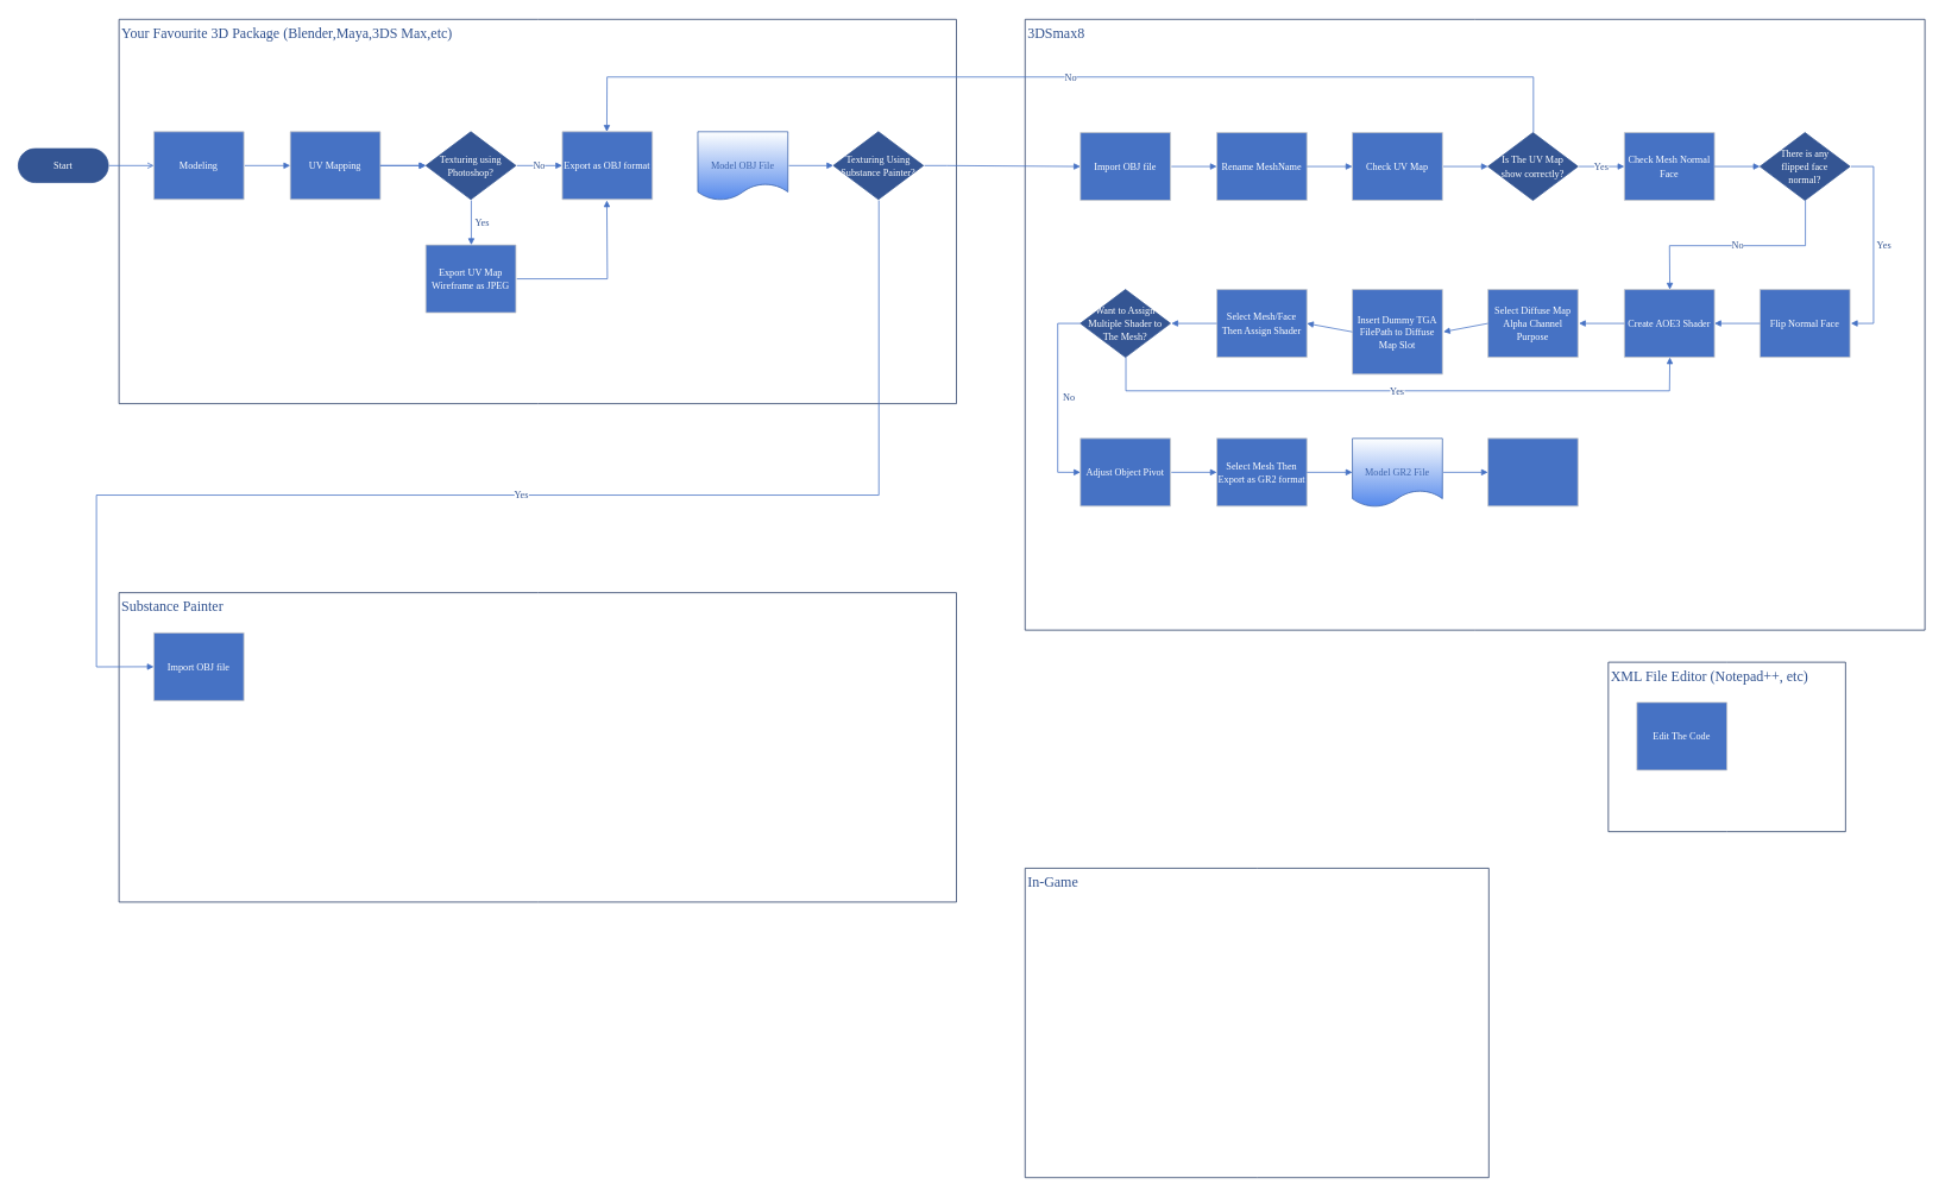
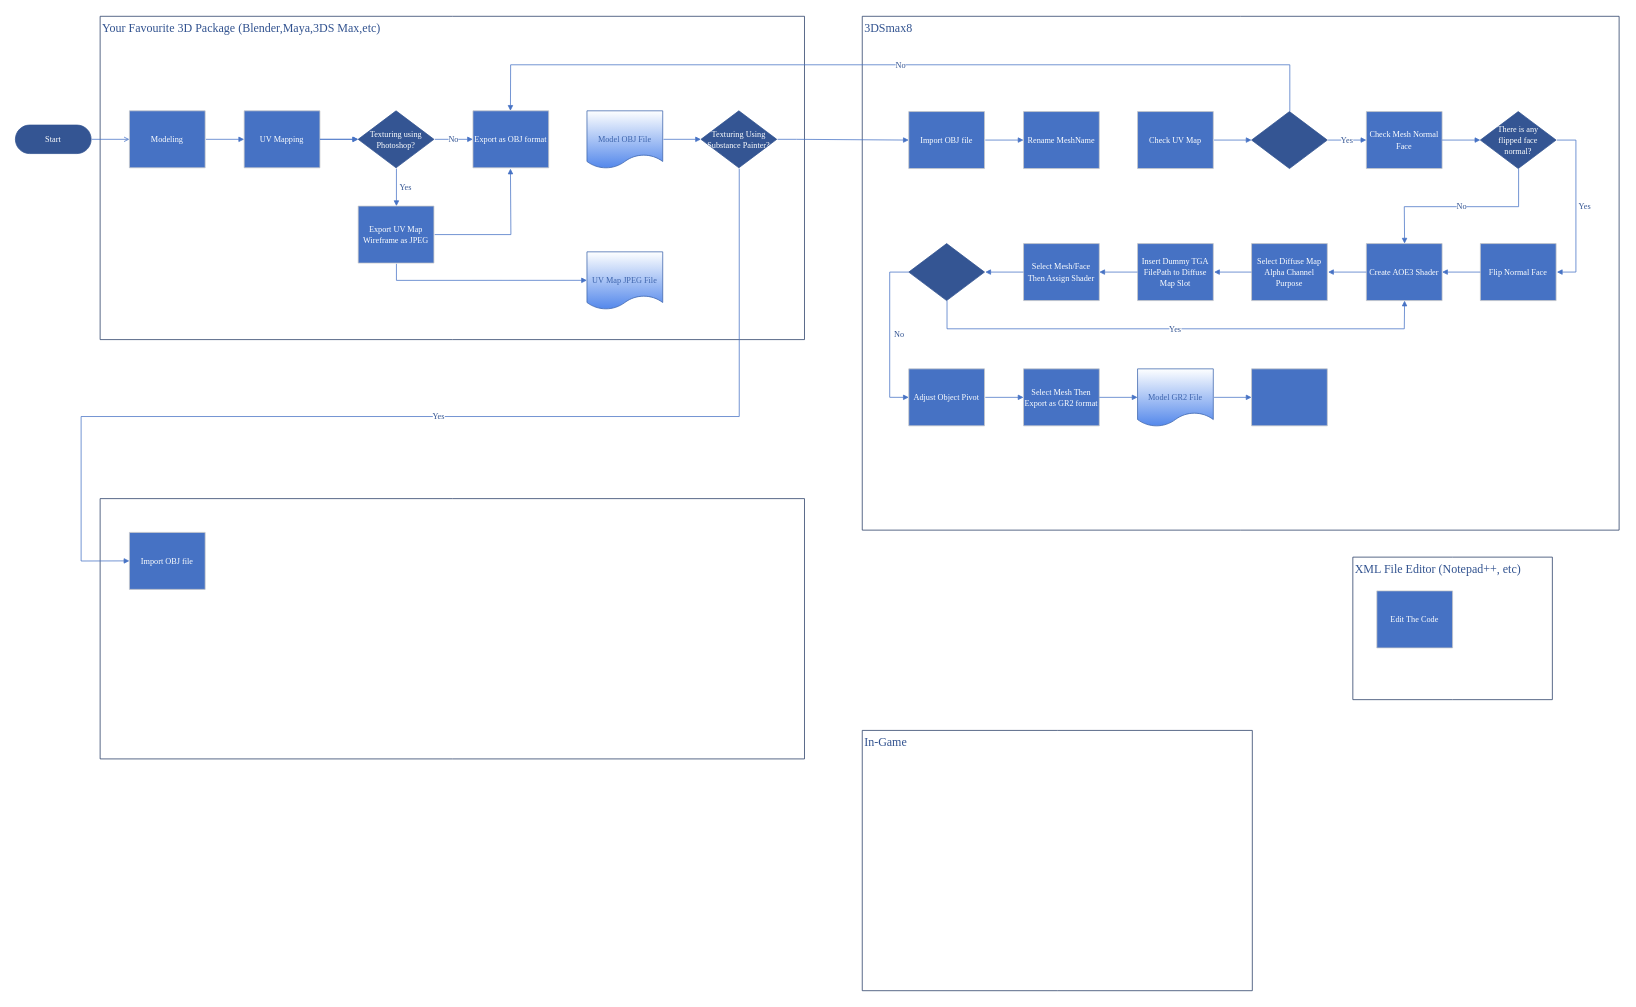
- <mxCell id="89" style="vsdxID=36;edgeStyle=none;startArrow=none;endArrow=block;startSize=5;endSize=5;strokeColor=#4672c4;spacingTop=0;spacingBottom=0;spacingLeft=0;spacingRight=0;verticalAlign=middle;html=1;labelBackgroundColor=#ffffff;rounded=0;exitX=1;exitY=0.5;exitDx=0;exitDy=0;exitPerimeter=0;entryX=0;entryY=0.5;entryDx=0;entryDy=0;entryPerimeter=0;" edge="1" parent="62" source="36" target="37"><mxGeometry relative="1" as="geometry"><mxPoint as="offset" /><Array as="points" /></mxGeometry></mxCell>
- <mxCell id="39" value="&lt;font style=&quot;font-size:11px;font-family:Calibri;color:#feffff;direction:ltr;letter-spacing:0px;line-height:120%;opacity:1&quot;&gt;Is The UV Map show correctly?&lt;br/&gt;&lt;/font&gt;" style="text;vsdxID=24;fillColor=none;gradientColor=none;strokeColor=none;spacingTop=-1;spacingBottom=-1;spacingLeft=-1;spacingRight=-1;labelBackgroundColor=none;rounded=0;html=1;whiteSpace=wrap;verticalAlign=middle;align=center;;html=1;" vertex="1" parent="38"><mxGeometry x="8.47" y="9.33" width="84.67" height="57.15" as="geometry" /></mxCell>
- <mxCell id="59" value="&lt;font style=&quot;font-size:11px;font-family:Calibri;color:#feffff;direction:ltr;letter-spacing:0px;line-height:120%;opacity:1&quot;&gt;Want to Assign Multiple Shader to The Mesh?&lt;br/&gt;&lt;/font&gt;" style="text;vsdxID=130;fillColor=none;gradientColor=none;strokeColor=none;spacingTop=-1;spacingBottom=-1;spacingLeft=-1;spacingRight=-1;labelBackgroundColor=none;rounded=0;html=1;whiteSpace=wrap;verticalAlign=middle;align=center;;html=1;" vertex="1" parent="58"><mxGeometry x="8.47" y="9.33" width="84.67" height="57.15" as="geometry" /></mxCell>
- <mxCell id="46" value="&lt;font style=&quot;font-size:11px;font-family:Calibri;color:#feffff;direction:ltr;letter-spacing:0px;line-height:120%;opacity:1&quot;&gt;Insert Dummy TGA FilePath to Diffuse Map Slot&lt;br/&gt;&lt;/font&gt;" style="verticalAlign=middle;align=center;vsdxID=54;fillColor=#4672c4;gradientColor=none;shape=stencil(nZBLDoAgDERP0z3SIyjew0SURgSD+Lu9kMZoXLhwN9O+tukAlrNpJg1SzDH4QW/URgNYgZTkjA4UkwJUgGXng+6DX1zLfmoymdXo17xh5zmRJ6Q42BWCfc2oJfdAr+Yv+AP9Cb7OJ3H/2JG1HNGz/84klThPVCc=);strokeColor=#c8c8c8;spacingTop=-1;spacingBottom=-1;spacingLeft=-1;spacingRight=-1;labelBackgroundColor=none;rounded=0;html=1;whiteSpace=wrap;" vertex="1" parent="29"><mxGeometry x="1516" y="324" width="101" height="95" as="geometry" /></mxCell>
+ <mxCell id="46" value="&lt;font style=&quot;font-size:11px;font-family:Calibri;color:#feffff;direction:ltr;letter-spacing:0px;line-height:120%;opacity:1&quot;&gt;Insert Dummy TGA FilePath to Diffuse Map Slot&lt;br/&gt;&lt;/font&gt;" style="verticalAlign=middle;align=center;vsdxID=54;fillColor=#4672c4;gradientColor=none;shape=stencil(nZBLDoAgDERP0z3SIyjew0SURgSD+Lu9kMZoXLhwN9O+tukAlrNpJg1SzDH4QW/URgNYgZTkjA4UkwJUgGXng+6DX1zLfmoymdXo17xh5zmRJ6Q42BWCfc2oJfdAr+Yv+AP9Cb7OJ3H/2JG1HNGz/84klThPVCc=);strokeColor=#c8c8c8;spacingTop=-1;spacingBottom=-1;spacingLeft=-1;spacingRight=-1;labelBackgroundColor=none;rounded=0;html=1;whiteSpace=wrap;" vertex="1" parent="29"><mxGeometry x="1516" y="324" width="101" height="76" as="geometry" /></mxCell>
+ <mxCell id="86" style="vsdxID=105;edgeStyle=none;startArrow=none;endArrow=block;startSize=5;endSize=5;strokeColor=#4672c4;spacingTop=0;spacingBottom=0;spacingLeft=0;spacingRight=0;verticalAlign=middle;html=1;labelBackgroundColor=#ffffff;rounded=0;exitX=0.505;exitY=1.013;exitDx=0;exitDy=0;exitPerimeter=0;entryX=0;entryY=0.5;entryDx=0;entryDy=0;entryPerimeter=0;" edge="1" parent="62" source="33" target="49"><mxGeometry relative="1" as="geometry"><mxPoint as="offset" /><Array as="points"><mxPoint x="528" y="373.05" /></Array></mxGeometry></mxCell>
+ <mxCell id="49" value="&lt;font style=&quot;font-size:11px;font-family:Calibri;color:#3d64ac;direction:ltr;letter-spacing:0px;line-height:120%;opacity:1&quot;&gt;UV Map JPEG File&lt;br/&gt;&lt;/font&gt;" style="verticalAlign=middle;align=center;vsdxID=67;fillColor=#feffff;gradientColor=#5488eb;shape=stencil(tZLRDoIgFIafhkscQphdm70HS1QWiTtQ2tsH4ZbmvKitu3P+8/3wMw5ihW1FLxEl1oG5yEFVrkXsiChVXStBOV8hViJW1AZkA+bWVbHvRSBDdTX3cMIYfSQ4KHnELs+T/PBSThHWqtuEyTaYkp/RVQQBZz+FCd+lSbaPBpgcnCecR2mC+NaRZMRiVBaDccIp0y2epQU0EvvrcK1FsxjZQcp+JX8TMFsE/He+dJ7PF+/fr5XWcXnm889t8VLcNFY+AQ==);strokeColor=#3d64ac;spacingTop=-1;spacingBottom=-1;spacingLeft=-1;spacingRight=-1;labelBackgroundColor=none;rounded=0;html=1;whiteSpace=wrap;" vertex="1" parent="29"><mxGeometry x="782" y="335" width="101" height="76" as="geometry" /></mxCell>
- <mxCell id="28" value="&lt;font style=&quot;font-size:16px;font-family:Calibri;color:#31528f;direction:ltr;letter-spacing:0px;line-height:120%;opacity:1&quot;&gt;Substance Painter&lt;br/&gt;&lt;/font&gt;" style="text;vsdxID=117;fillColor=none;gradientColor=none;gradientDirection=north;strokeColor=none;strokeWidth=2;spacingLeft=1;spacingRight=1;labelBackgroundColor=none;rounded=0;html=1;whiteSpace=wrap;verticalAlign=middle;align=left;;html=1;" vertex="1" parent="27"><mxGeometry y="-0.75" width="939.8" height="31.75" as="geometry" /></mxCell>
